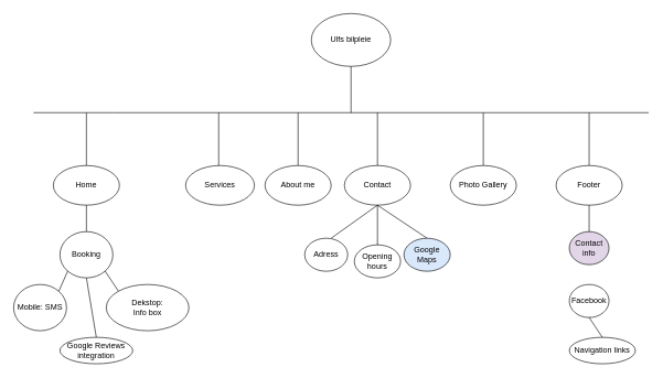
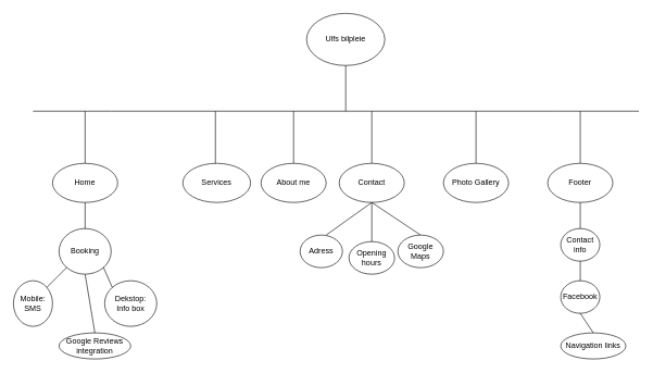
- <mxCell id="19" value="Contact info" style="ellipse;whiteSpace=wrap;html=1;fillColor=#e1d5e7;" vertex="1" parent="1"><mxGeometry x="860" y="350" width="60" height="50" as="geometry" /></mxCell>
+ <mxCell id="19" value="Contact info" style="ellipse;whiteSpace=wrap;html=1;" vertex="1" parent="1"><mxGeometry x="860" y="350" width="60" height="50" as="geometry" /></mxCell>
- <mxCell id="11" value="Google Maps" style="ellipse;whiteSpace=wrap;html=1;fillColor=#dae8fc;" vertex="1" parent="1"><mxGeometry x="610" y="360" width="70" height="50" as="geometry" /></mxCell>
+ <mxCell id="11" value="Google Maps" style="ellipse;whiteSpace=wrap;html=1;" vertex="1" parent="1"><mxGeometry x="610" y="360" width="70" height="50" as="geometry" /></mxCell>
+ <mxCell id="23" value="" style="endArrow=none;html=1;rounded=0;exitX=0.5;exitY=1;exitDx=0;exitDy=0;entryX=0.5;entryY=0;entryDx=0;entryDy=0;" edge="1" parent="1" source="19" target="20"><mxGeometry width="50" height="50" relative="1" as="geometry"><mxPoint x="360" y="310" as="sourcePoint" /><mxPoint x="410" y="260" as="targetPoint" /></mxGeometry></mxCell>
- <mxCell id="30" value="Mobile: SMS" style="ellipse;whiteSpace=wrap;html=1;" vertex="1" parent="1"><mxGeometry x="20" y="430" width="80" height="70" as="geometry" /></mxCell>
+ <mxCell id="30" value="Mobile: SMS" style="ellipse;whiteSpace=wrap;html=1;" vertex="1" parent="1"><mxGeometry x="20" y="430" width="60" height="70" as="geometry" /></mxCell>
- <mxCell id="28" value="Dekstop: &lt;br&gt;Info box" style="ellipse;whiteSpace=wrap;html=1;" vertex="1" parent="1"><mxGeometry x="160" y="430" width="125" height="70" as="geometry" /></mxCell>
+ <mxCell id="28" value="Dekstop: &lt;br&gt;Info box" style="ellipse;whiteSpace=wrap;html=1;" vertex="1" parent="1"><mxGeometry x="160" y="430" width="80" height="70" as="geometry" /></mxCell>
